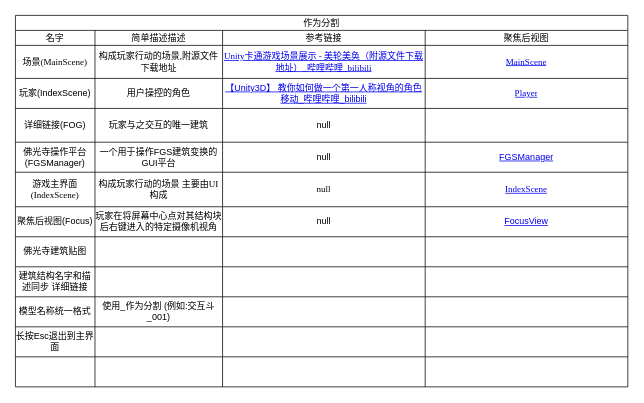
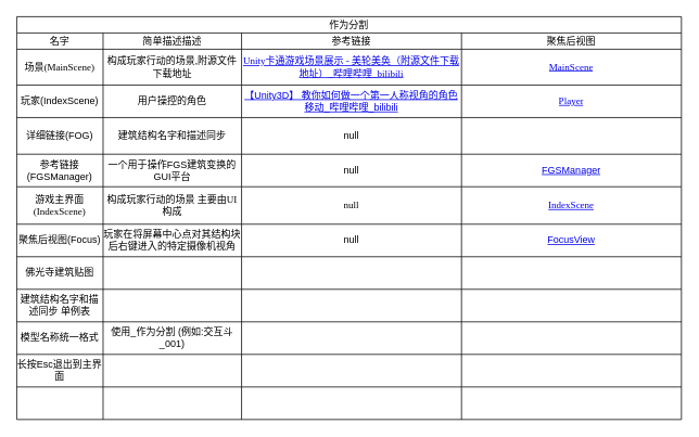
- <mxCell id="20" value="玩家与之交互的唯一建筑" style="shape=partialRectangle;html=1;whiteSpace=wrap;connectable=0;strokeColor=inherit;overflow=hidden;fillColor=none;top=0;left=0;bottom=0;right=0;pointerEvents=1;fontSize=12;" vertex="1" parent="18"><mxGeometry x="106" width="170" height="45" as="geometry"><mxRectangle width="170" height="45" as="alternateBounds" /></mxGeometry></mxCell>
+ <mxCell id="20" value="建筑结构名字和描述同步" style="shape=partialRectangle;html=1;whiteSpace=wrap;connectable=0;strokeColor=inherit;overflow=hidden;fillColor=none;top=0;left=0;bottom=0;right=0;pointerEvents=1;fontSize=12;" vertex="1" parent="18"><mxGeometry x="106" width="170" height="45" as="geometry"><mxRectangle width="170" height="45" as="alternateBounds" /></mxGeometry></mxCell>
- <mxCell id="24" value="佛光寺操作平台(FGSManager)" style="shape=partialRectangle;html=1;whiteSpace=wrap;connectable=0;strokeColor=inherit;overflow=hidden;fillColor=none;top=0;left=0;bottom=0;right=0;pointerEvents=1;fontSize=12;" vertex="1" parent="23"><mxGeometry width="106" height="40" as="geometry"><mxRectangle width="106" height="40" as="alternateBounds" /></mxGeometry></mxCell>
+ <mxCell id="24" value="参考链接(FGSManager)" style="shape=partialRectangle;html=1;whiteSpace=wrap;connectable=0;strokeColor=inherit;overflow=hidden;fillColor=none;top=0;left=0;bottom=0;right=0;pointerEvents=1;fontSize=12;" vertex="1" parent="23"><mxGeometry width="106" height="40" as="geometry"><mxRectangle width="106" height="40" as="alternateBounds" /></mxGeometry></mxCell>
- <mxCell id="44" value="建筑结构名字和描述同步 详细链接" style="shape=partialRectangle;html=1;whiteSpace=wrap;connectable=0;strokeColor=inherit;overflow=hidden;fillColor=none;top=0;left=0;bottom=0;right=0;pointerEvents=1;fontSize=12;" vertex="1" parent="43"><mxGeometry width="106" height="40" as="geometry"><mxRectangle width="106" height="40" as="alternateBounds" /></mxGeometry></mxCell>
+ <mxCell id="44" value="建筑结构名字和描述同步 单例表" style="shape=partialRectangle;html=1;whiteSpace=wrap;connectable=0;strokeColor=inherit;overflow=hidden;fillColor=none;top=0;left=0;bottom=0;right=0;pointerEvents=1;fontSize=12;" vertex="1" parent="43"><mxGeometry width="106" height="40" as="geometry"><mxRectangle width="106" height="40" as="alternateBounds" /></mxGeometry></mxCell>
